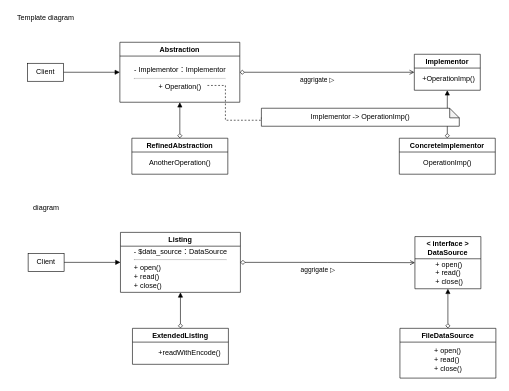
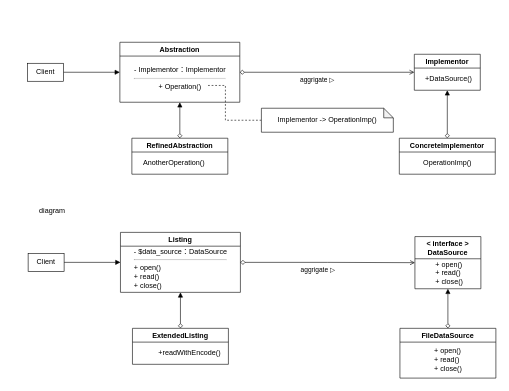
- <mxCell id="18" value="Template diagram" style="text;html=1;align=center;verticalAlign=middle;resizable=0;points=[];autosize=1;strokeColor=none;" vertex="1" parent="1"><mxGeometry x="20" y="20" width="110" height="20" as="geometry" /></mxCell>
- <mxCell id="9" value="+OperationImp()" style="text;html=1;align=center;verticalAlign=middle;resizable=0;points=[];autosize=1;strokeColor=none;" parent="8" vertex="1"><mxGeometry x="7" y="31" width="100" height="20" as="geometry" /></mxCell>
+ <mxCell id="9" value="+DataSource()" style="text;html=1;align=center;verticalAlign=middle;resizable=0;points=[];autosize=1;strokeColor=none;" parent="8" vertex="1"><mxGeometry x="7" y="31" width="100" height="20" as="geometry" /></mxCell>
- <mxCell id="17" value="Implementor -&amp;gt; OperationImp()" style="shape=note;whiteSpace=wrap;html=1;backgroundOutline=1;darkOpacity=0.05;size=16;" parent="1" vertex="1"><mxGeometry x="435" y="180" width="330" height="30" as="geometry" /></mxCell>
+ <mxCell id="17" value="Implementor -&amp;gt; OperationImp()" style="shape=note;whiteSpace=wrap;html=1;backgroundOutline=1;darkOpacity=0.05;size=16;" parent="1" vertex="1"><mxGeometry x="435" y="180" width="220" height="40" as="geometry" /></mxCell>
- <mxCell id="15" value="AnotherOperation()" style="text;html=1;align=center;verticalAlign=middle;resizable=0;points=[];autosize=1;strokeColor=none;" parent="14" vertex="1"><mxGeometry x="20" y="31" width="120" height="20" as="geometry" /></mxCell>
+ <mxCell id="15" value="AnotherOperation()" style="text;html=1;align=center;verticalAlign=middle;resizable=0;points=[];autosize=1;strokeColor=none;" parent="14" vertex="1"><mxGeometry x="10" y="31" width="120" height="20" as="geometry" /></mxCell>
- <mxCell id="33" value="diagram" style="text;html=1;align=center;verticalAlign=middle;resizable=0;points=[];autosize=1;strokeColor=none;" vertex="1" parent="1"><mxGeometry x="46" y="337" width="60" height="20" as="geometry" /></mxCell>
+ <mxCell id="33" value="diagram" style="text;html=1;align=center;verticalAlign=middle;resizable=0;points=[];autosize=1;strokeColor=none;" vertex="1" parent="1"><mxGeometry x="56" y="342" width="60" height="20" as="geometry" /></mxCell>
